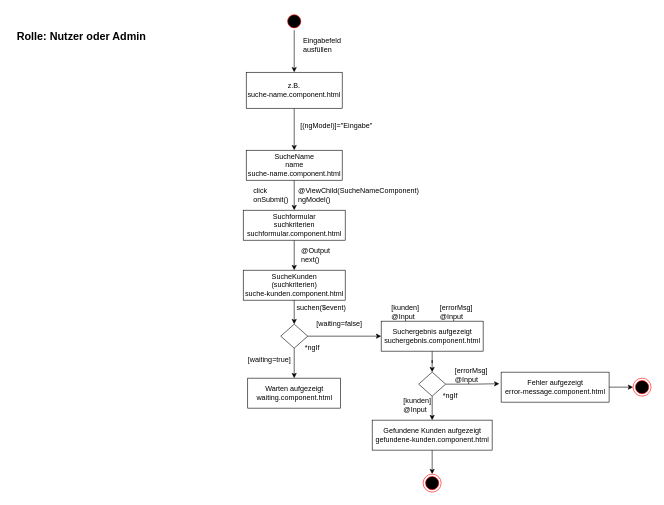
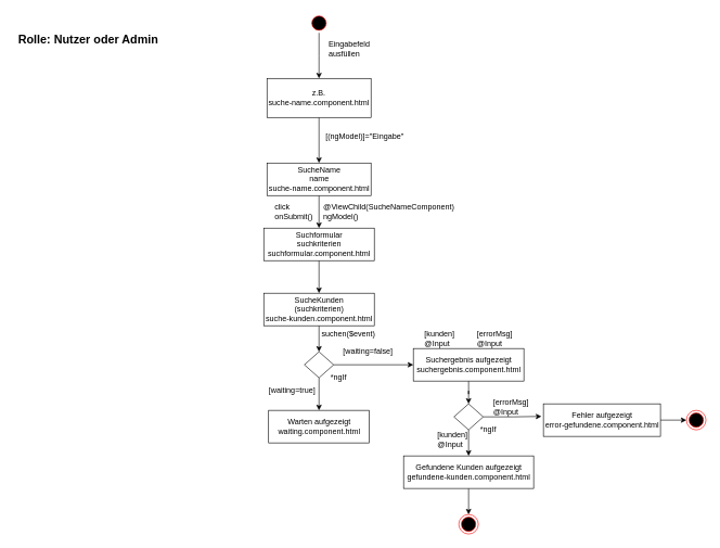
- <mxCell id="8" value="@Output&lt;br&gt;next()" style="text;html=1;align=left;verticalAlign=middle;resizable=0;points=[];autosize=1;strokeColor=none;" parent="1" vertex="1"><mxGeometry x="500" y="410" width="60" height="30" as="geometry" /></mxCell>
- <mxCell id="30" value="Fehler aufgezeigt&lt;br&gt;error-message.component.html" style="html=1;" parent="1" vertex="1"><mxGeometry x="835" y="620" width="180" height="50" as="geometry" /></mxCell>
+ <mxCell id="30" value="Fehler aufgezeigt&lt;br&gt;error-gefundene.component.html" style="html=1;" parent="1" vertex="1"><mxGeometry x="835" y="620" width="180" height="50" as="geometry" /></mxCell>
